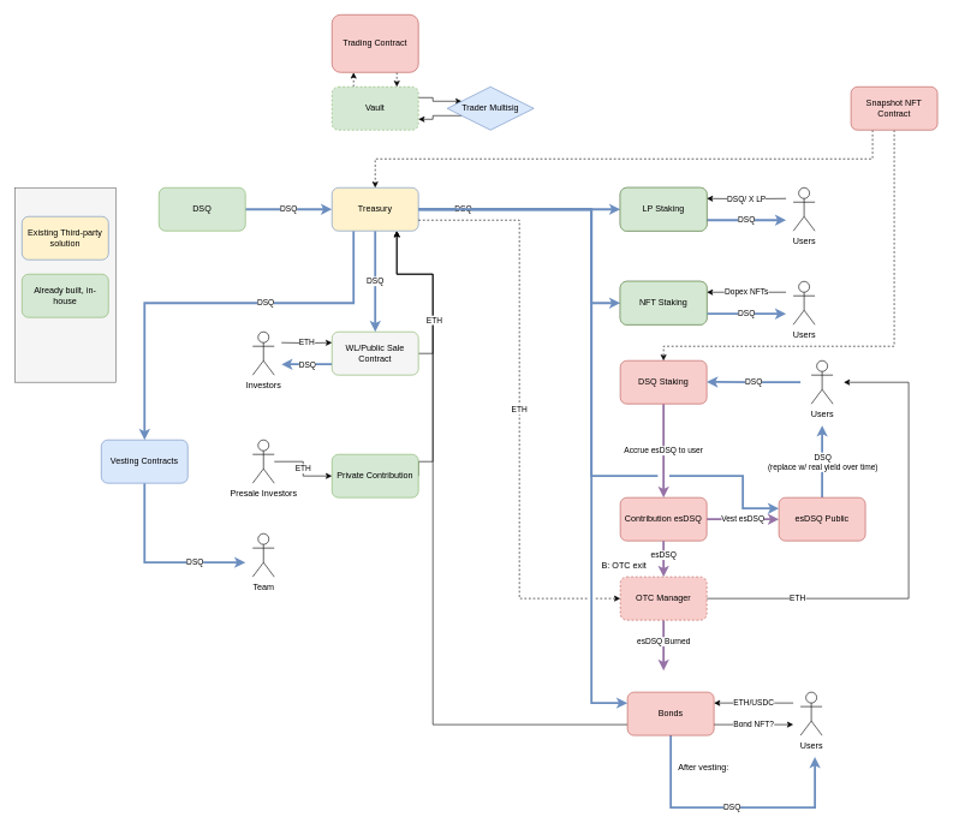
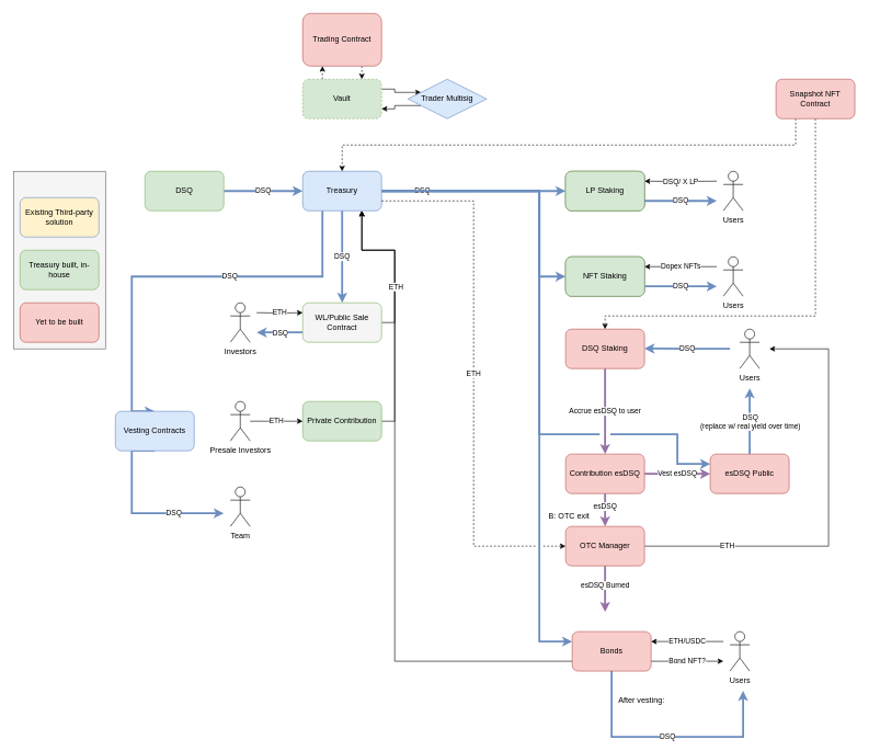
- <mxCell id="22" value="Treasury" style="rounded=1;whiteSpace=wrap;html=1;fillColor=#fff2cc;strokeColor=#6c8ebf;" parent="1" vertex="1"><mxGeometry x="460" y="260" width="120" height="60" as="geometry" /></mxCell>
+ <mxCell id="22" value="Treasury" style="rounded=1;whiteSpace=wrap;html=1;fillColor=#dae8fc;strokeColor=#6c8ebf;" parent="1" vertex="1"><mxGeometry x="460" y="260" width="120" height="60" as="geometry" /></mxCell>
- <mxCell id="45" value="Already built, in-house" style="rounded=1;whiteSpace=wrap;html=1;fillColor=#d5e8d4;strokeColor=#82b366;" parent="1" vertex="1"><mxGeometry x="30" y="380" width="120" height="60" as="geometry" /></mxCell>
+ <mxCell id="45" value="Treasury built, in-house" style="rounded=1;whiteSpace=wrap;html=1;fillColor=#d5e8d4;strokeColor=#82b366;" parent="1" vertex="1"><mxGeometry x="30" y="380" width="120" height="60" as="geometry" /></mxCell>
+ <mxCell id="46" value="Yet to be built" style="rounded=1;whiteSpace=wrap;html=1;fillColor=#f8cecc;strokeColor=#b85450;" parent="1" vertex="1"><mxGeometry x="30" y="460" width="120" height="60" as="geometry" /></mxCell>
- <mxCell id="36" value="Vesting Contracts" style="rounded=1;whiteSpace=wrap;html=1;fillColor=#dae8fc;strokeColor=#6c8ebf;" parent="1" vertex="1"><mxGeometry x="140" y="610" width="120" height="60" as="geometry" /></mxCell>
+ <mxCell id="36" value="Vesting Contracts" style="rounded=1;whiteSpace=wrap;html=1;fillColor=#dae8fc;strokeColor=#6c8ebf;" parent="1" vertex="1"><mxGeometry x="175" y="625" width="120" height="60" as="geometry" /></mxCell>
- <mxCell id="17" value="Private Contribution" style="rounded=1;whiteSpace=wrap;html=1;fillColor=#d5e8d4;strokeColor=#82b366;" parent="1" vertex="1"><mxGeometry x="460" y="630" width="120" height="60" as="geometry" /></mxCell>
+ <mxCell id="17" value="Private Contribution" style="rounded=1;whiteSpace=wrap;html=1;fillColor=#d5e8d4;strokeColor=#82b366;" parent="1" vertex="1"><mxGeometry x="460" y="610" width="120" height="60" as="geometry" /></mxCell>
- <mxCell id="65" value="OTC Manager" style="rounded=1;whiteSpace=wrap;html=1;fillColor=#f8cecc;strokeColor=#b85450;dashed=1;" parent="1" vertex="1"><mxGeometry x="860" y="800" width="120" height="60" as="geometry" /></mxCell>
+ <mxCell id="65" value="OTC Manager" style="rounded=1;whiteSpace=wrap;html=1;fillColor=#f8cecc;strokeColor=#b85450;" parent="1" vertex="1"><mxGeometry x="860" y="800" width="120" height="60" as="geometry" /></mxCell>
